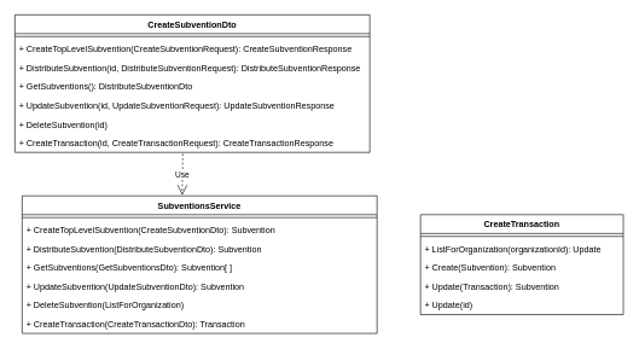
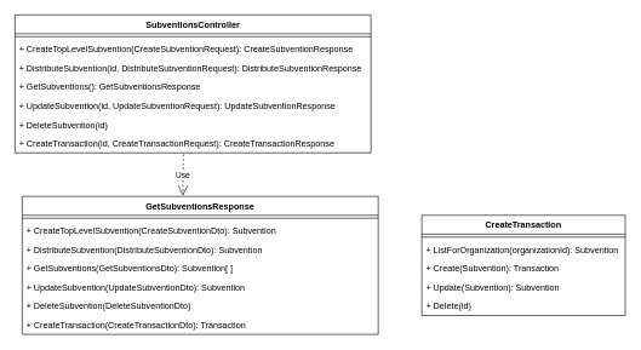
- <mxCell id="2" value="CreateSubventionDto" style="swimlane;fontStyle=1;align=center;verticalAlign=top;childLayout=stackLayout;horizontal=1;startSize=26;horizontalStack=0;resizeParent=1;resizeParentMax=0;resizeLast=0;collapsible=1;marginBottom=0;" parent="1" vertex="1"><mxGeometry x="20" y="20" width="490" height="190" as="geometry" /></mxCell>
+ <mxCell id="2" value="SubventionsController" style="swimlane;fontStyle=1;align=center;verticalAlign=top;childLayout=stackLayout;horizontal=1;startSize=26;horizontalStack=0;resizeParent=1;resizeParentMax=0;resizeLast=0;collapsible=1;marginBottom=0;" parent="1" vertex="1"><mxGeometry x="20" y="20" width="490" height="190" as="geometry" /></mxCell>
- <mxCell id="6" value="+ GetSubventions(): DistributeSubventionDto" style="text;strokeColor=none;fillColor=none;align=left;verticalAlign=top;spacingLeft=4;spacingRight=4;overflow=hidden;rotatable=0;points=[[0,0.5],[1,0.5]];portConstraint=eastwest;" parent="2" vertex="1"><mxGeometry y="86" width="490" height="26" as="geometry" /></mxCell>
+ <mxCell id="6" value="+ GetSubventions(): GetSubventionsResponse" style="text;strokeColor=none;fillColor=none;align=left;verticalAlign=top;spacingLeft=4;spacingRight=4;overflow=hidden;rotatable=0;points=[[0,0.5],[1,0.5]];portConstraint=eastwest;" parent="2" vertex="1"><mxGeometry y="86" width="490" height="26" as="geometry" /></mxCell>
- <mxCell id="10" value="SubventionsService" style="swimlane;fontStyle=1;align=center;verticalAlign=top;childLayout=stackLayout;horizontal=1;startSize=26;horizontalStack=0;resizeParent=1;resizeParentMax=0;resizeLast=0;collapsible=1;marginBottom=0;" parent="1" vertex="1"><mxGeometry x="30" y="270" width="490" height="190" as="geometry" /></mxCell>
+ <mxCell id="10" value="GetSubventionsResponse" style="swimlane;fontStyle=1;align=center;verticalAlign=top;childLayout=stackLayout;horizontal=1;startSize=26;horizontalStack=0;resizeParent=1;resizeParentMax=0;resizeLast=0;collapsible=1;marginBottom=0;" parent="1" vertex="1"><mxGeometry x="30" y="270" width="490" height="190" as="geometry" /></mxCell>
- <mxCell id="20" value="+ ListForOrganization(organizationId): Update" style="text;strokeColor=none;fillColor=none;align=left;verticalAlign=top;spacingLeft=4;spacingRight=4;overflow=hidden;rotatable=0;points=[[0,0.5],[1,0.5]];portConstraint=eastwest;" parent="18" vertex="1"><mxGeometry y="34" width="280" height="26" as="geometry" /></mxCell>
+ <mxCell id="20" value="+ ListForOrganization(organizationId): Subvention" style="text;strokeColor=none;fillColor=none;align=left;verticalAlign=top;spacingLeft=4;spacingRight=4;overflow=hidden;rotatable=0;points=[[0,0.5],[1,0.5]];portConstraint=eastwest;" parent="18" vertex="1"><mxGeometry y="34" width="280" height="26" as="geometry" /></mxCell>
- <mxCell id="21" value="+ Create(Subvention): Subvention" style="text;strokeColor=none;fillColor=none;align=left;verticalAlign=top;spacingLeft=4;spacingRight=4;overflow=hidden;rotatable=0;points=[[0,0.5],[1,0.5]];portConstraint=eastwest;" parent="18" vertex="1"><mxGeometry y="60" width="280" height="26" as="geometry" /></mxCell>
+ <mxCell id="21" value="+ Create(Subvention): Transaction" style="text;strokeColor=none;fillColor=none;align=left;verticalAlign=top;spacingLeft=4;spacingRight=4;overflow=hidden;rotatable=0;points=[[0,0.5],[1,0.5]];portConstraint=eastwest;" parent="18" vertex="1"><mxGeometry y="60" width="280" height="26" as="geometry" /></mxCell>
- <mxCell id="22" value="+ Update(Transaction): Subvention" style="text;strokeColor=none;fillColor=none;align=left;verticalAlign=top;spacingLeft=4;spacingRight=4;overflow=hidden;rotatable=0;points=[[0,0.5],[1,0.5]];portConstraint=eastwest;" parent="18" vertex="1"><mxGeometry y="86" width="280" height="26" as="geometry" /></mxCell>
+ <mxCell id="22" value="+ Update(Subvention): Subvention" style="text;strokeColor=none;fillColor=none;align=left;verticalAlign=top;spacingLeft=4;spacingRight=4;overflow=hidden;rotatable=0;points=[[0,0.5],[1,0.5]];portConstraint=eastwest;" parent="18" vertex="1"><mxGeometry y="86" width="280" height="26" as="geometry" /></mxCell>
- <mxCell id="16" value="+ DeleteSubvention(ListForOrganization)" style="text;strokeColor=none;fillColor=none;align=left;verticalAlign=top;spacingLeft=4;spacingRight=4;overflow=hidden;rotatable=0;points=[[0,0.5],[1,0.5]];portConstraint=eastwest;" parent="10" vertex="1"><mxGeometry y="138" width="490" height="26" as="geometry" /></mxCell>
+ <mxCell id="16" value="+ DeleteSubvention(DeleteSubventionDto)" style="text;strokeColor=none;fillColor=none;align=left;verticalAlign=top;spacingLeft=4;spacingRight=4;overflow=hidden;rotatable=0;points=[[0,0.5],[1,0.5]];portConstraint=eastwest;" parent="10" vertex="1"><mxGeometry y="138" width="490" height="26" as="geometry" /></mxCell>
- <mxCell id="23" value="+ Update(id)" style="text;strokeColor=none;fillColor=none;align=left;verticalAlign=top;spacingLeft=4;spacingRight=4;overflow=hidden;rotatable=0;points=[[0,0.5],[1,0.5]];portConstraint=eastwest;" parent="18" vertex="1"><mxGeometry y="112" width="280" height="26" as="geometry" /></mxCell>
+ <mxCell id="23" value="+ Delete(id)" style="text;strokeColor=none;fillColor=none;align=left;verticalAlign=top;spacingLeft=4;spacingRight=4;overflow=hidden;rotatable=0;points=[[0,0.5],[1,0.5]];portConstraint=eastwest;" parent="18" vertex="1"><mxGeometry y="112" width="280" height="26" as="geometry" /></mxCell>
